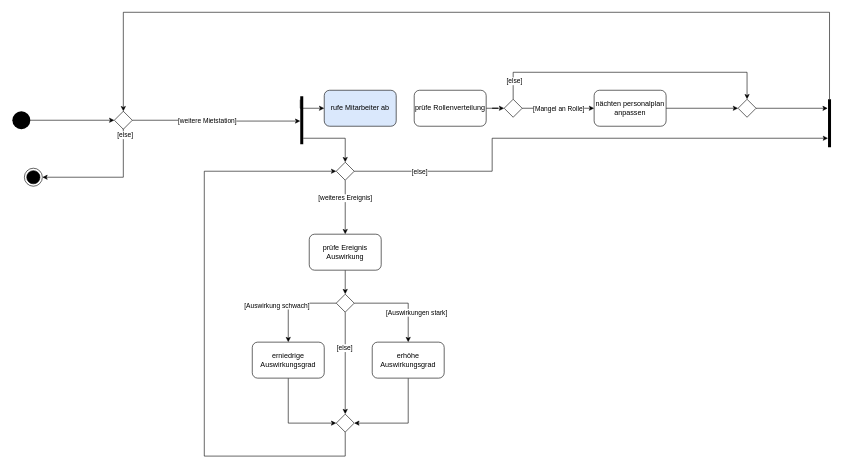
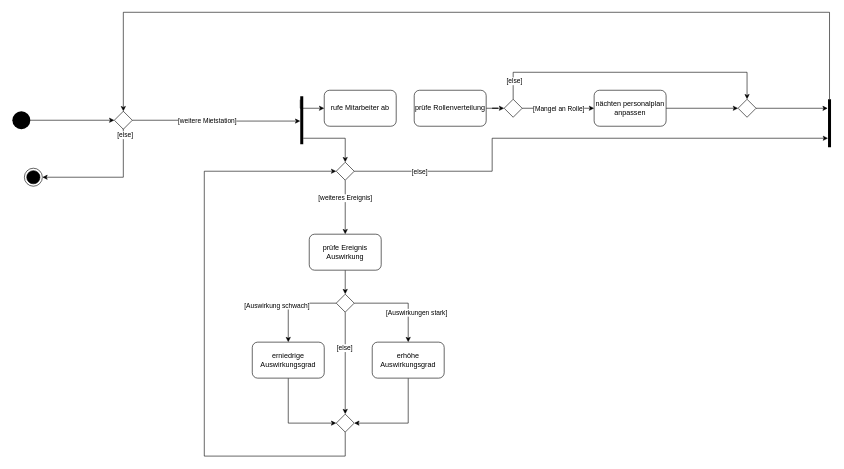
- <mxCell id="13" value="rufe Mitarbeiter ab" style="rounded=1;whiteSpace=wrap;html=1;fillColor=#dae8fc;" vertex="1" parent="1"><mxGeometry x="540" y="150" width="120" height="60" as="geometry" /></mxCell>
+ <mxCell id="13" value="rufe Mitarbeiter ab" style="rounded=1;whiteSpace=wrap;html=1;" vertex="1" parent="1"><mxGeometry x="540" y="150" width="120" height="60" as="geometry" /></mxCell>
